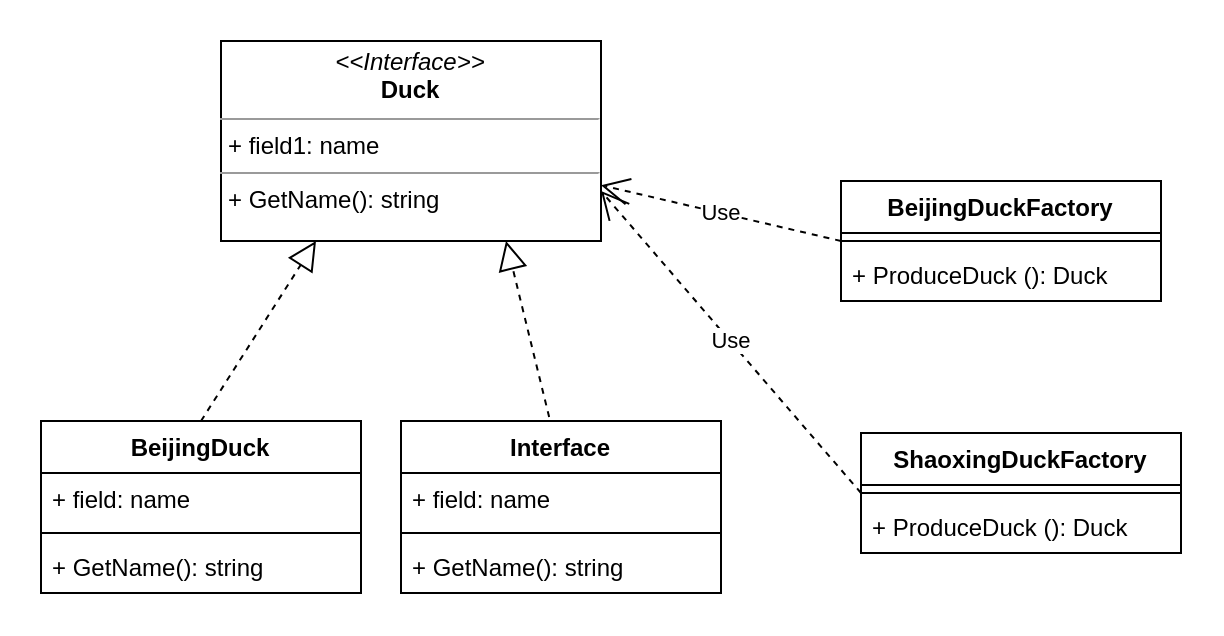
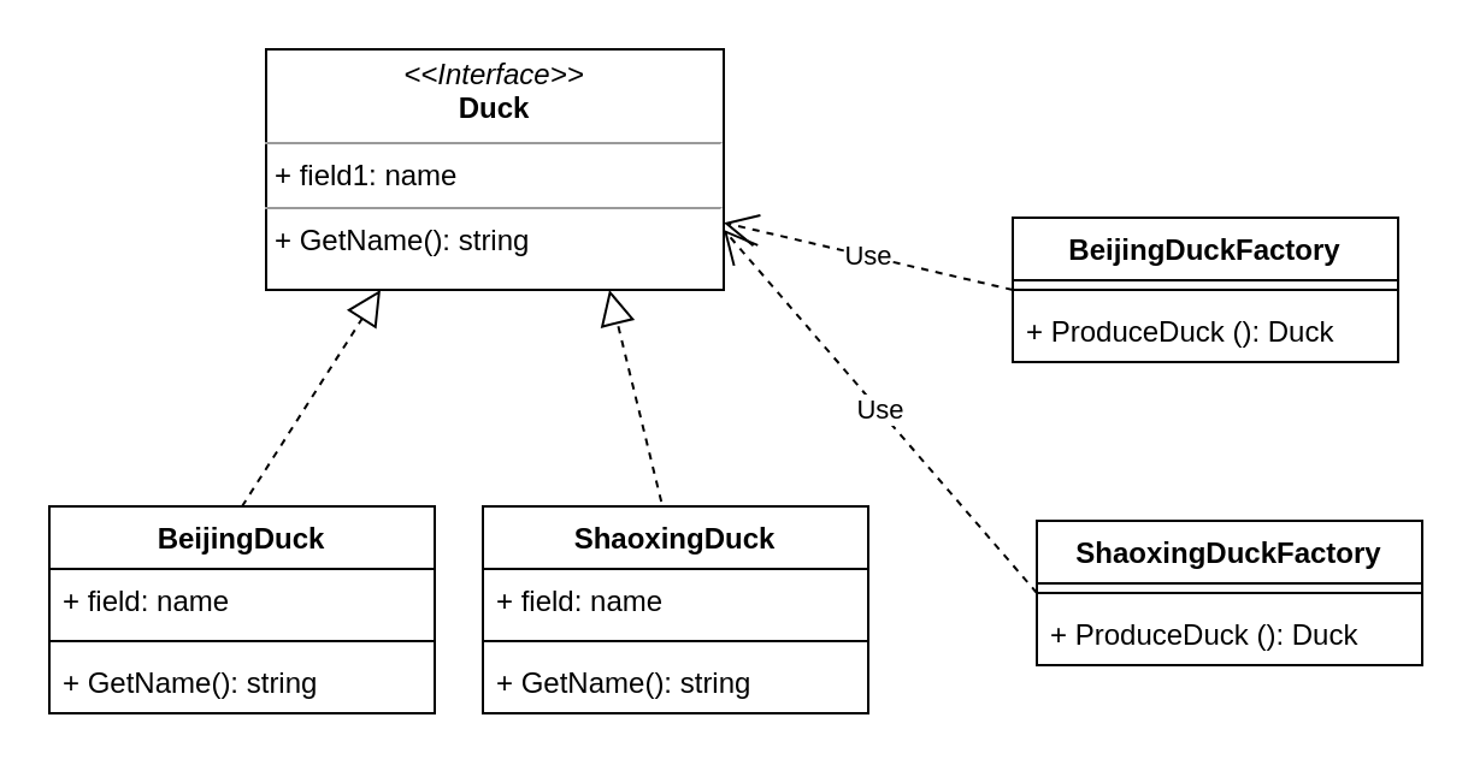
- <mxCell id="7" value="Interface" style="swimlane;fontStyle=1;align=center;verticalAlign=top;childLayout=stackLayout;horizontal=1;startSize=26;horizontalStack=0;resizeParent=1;resizeParentMax=0;resizeLast=0;collapsible=1;marginBottom=0;" parent="1" vertex="1"><mxGeometry x="200" y="210" width="160" height="86" as="geometry" /></mxCell>
+ <mxCell id="7" value="ShaoxingDuck" style="swimlane;fontStyle=1;align=center;verticalAlign=top;childLayout=stackLayout;horizontal=1;startSize=26;horizontalStack=0;resizeParent=1;resizeParentMax=0;resizeLast=0;collapsible=1;marginBottom=0;" parent="1" vertex="1"><mxGeometry x="200" y="210" width="160" height="86" as="geometry" /></mxCell>
